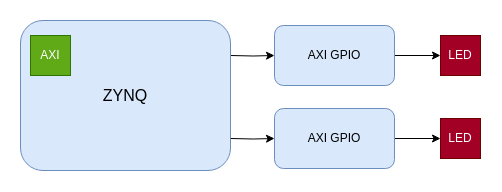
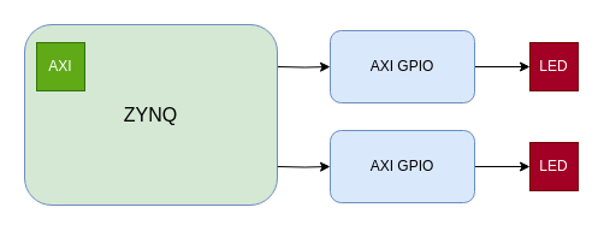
- <mxCell id="3" value="&lt;font style=&quot;font-size: 16px&quot;&gt;ZYNQ&lt;/font&gt;" style="rounded=1;whiteSpace=wrap;html=1;fillColor=#dae8fc;strokeColor=#6c8ebf;" parent="1" vertex="1"><mxGeometry x="20" y="20" width="210" height="150" as="geometry" /></mxCell>
+ <mxCell id="3" value="&lt;font style=&quot;font-size: 16px&quot;&gt;ZYNQ&lt;/font&gt;" style="rounded=1;whiteSpace=wrap;html=1;fillColor=#d5e8d4;strokeColor=#6c8ebf;" parent="1" vertex="1"><mxGeometry x="20" y="20" width="210" height="150" as="geometry" /></mxCell>
